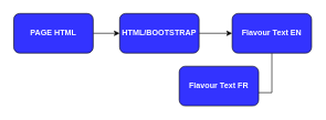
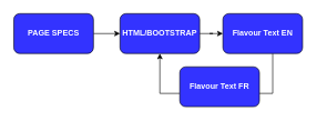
- <mxCell id="3" value="&lt;font color=&quot;#ffffff&quot;&gt;&lt;b&gt;PAGE HTML&lt;/b&gt;&lt;/font&gt;" style="rounded=1;whiteSpace=wrap;html=1;strokeWidth=1;fillColor=#3333FF;" vertex="1" parent="1"><mxGeometry x="20" y="20" width="120" height="60" as="geometry" /></mxCell>
+ <mxCell id="3" value="&lt;font color=&quot;#ffffff&quot;&gt;&lt;b&gt;PAGE SPECS&lt;/b&gt;&lt;/font&gt;" style="rounded=1;whiteSpace=wrap;html=1;strokeWidth=1;fillColor=#3333FF;" vertex="1" parent="1"><mxGeometry x="20" y="20" width="120" height="60" as="geometry" /></mxCell>
- <mxCell id="7" value="&lt;div class=&quot;O0&quot; style=&quot;margin-top: 0pt ; margin-bottom: 0pt ; margin-left: 0.38in ; text-indent: -0.38in&quot;&gt;&lt;b&gt;&lt;font color=&quot;#ffffff&quot;&gt;Flavour Text EN&lt;/font&gt;&lt;/b&gt;&lt;/div&gt;" style="whiteSpace=wrap;html=1;fillColor=#3333FF;rounded=1;strokeWidth=1;" vertex="1" parent="1"><mxGeometry x="350" y="20" width="120" height="60" as="geometry" /></mxCell>
+ <mxCell id="7" value="&lt;div class=&quot;O0&quot; style=&quot;margin-top: 0pt ; margin-bottom: 0pt ; margin-left: 0.38in ; text-indent: -0.38in&quot;&gt;&lt;b&gt;&lt;font color=&quot;#ffffff&quot;&gt;Flavour Text EN&lt;/font&gt;&lt;/b&gt;&lt;/div&gt;" style="whiteSpace=wrap;html=1;fillColor=#3333FF;rounded=1;strokeWidth=1;" vertex="1" parent="1"><mxGeometry x="335" y="20" width="120" height="60" as="geometry" /></mxCell>
+ <mxCell id="8" style="edgeStyle=orthogonalEdgeStyle;rounded=0;orthogonalLoop=1;jettySize=auto;html=1;entryX=0.5;entryY=1;entryDx=0;entryDy=0;fontColor=#FFFFFF;" edge="1" parent="1" source="9" target="5"><mxGeometry relative="1" as="geometry"><Array as="points"><mxPoint x="240" y="140" /></Array></mxGeometry></mxCell>
